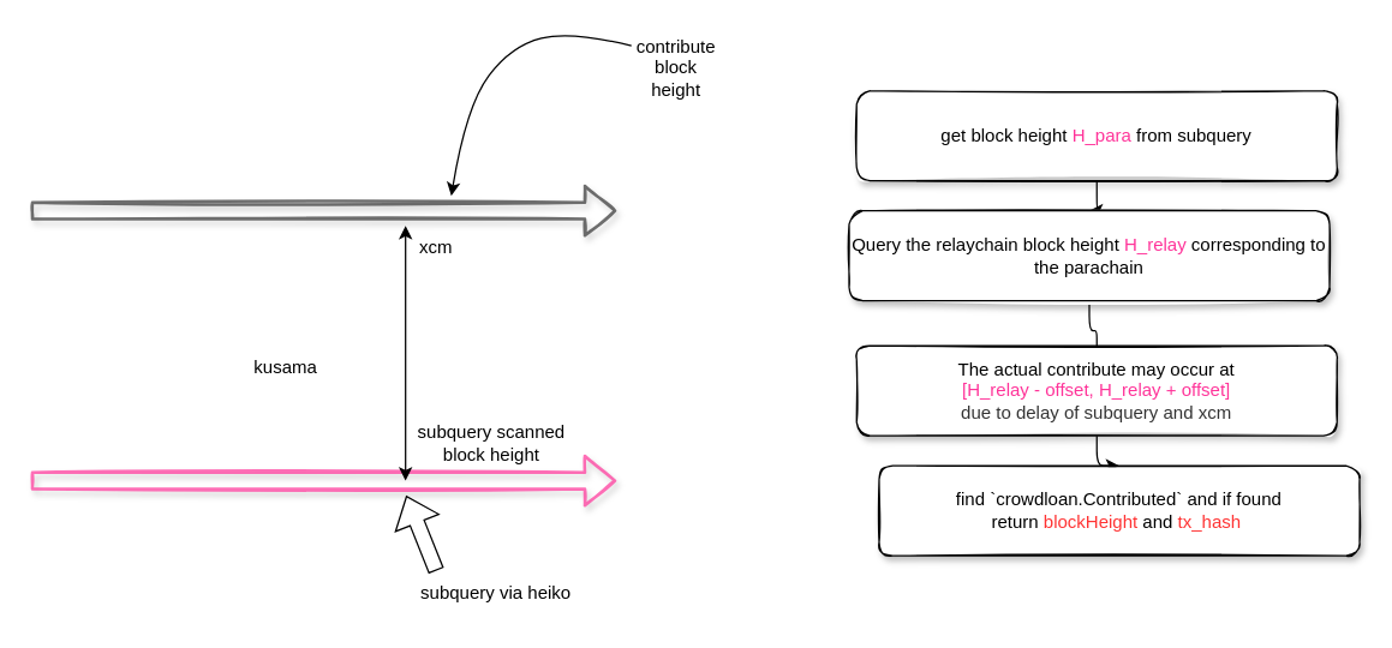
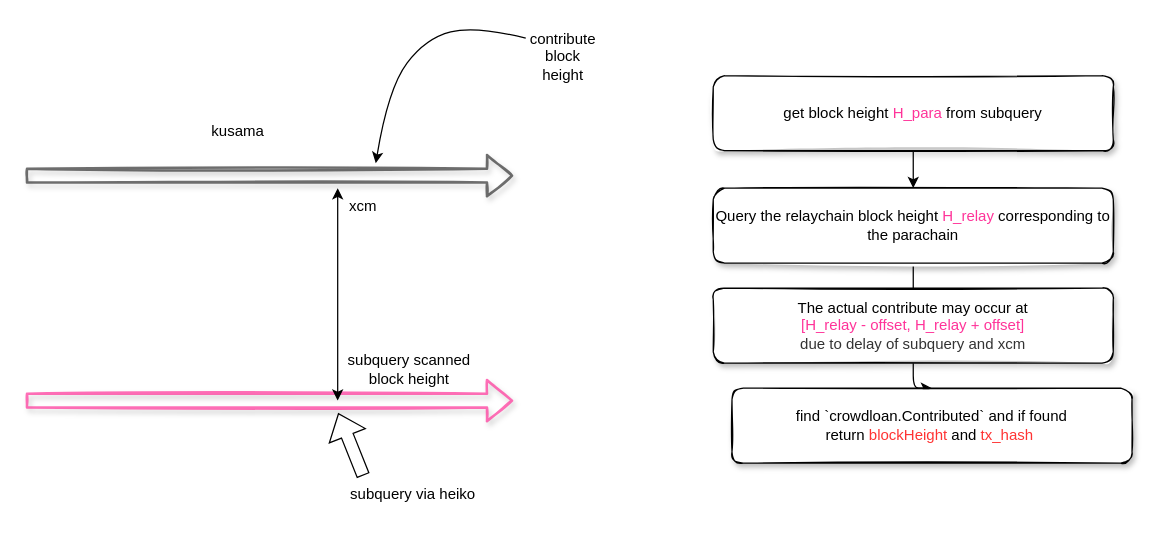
- <mxCell id="14" value="Query the relaychain block height &lt;font color=&quot;#ff3399&quot;&gt;H_relay&lt;/font&gt; corresponding to the parachain" style="whiteSpace=wrap;html=1;rounded=1;gradientColor=none;glass=0;shadow=1;sketch=1;" parent="1" vertex="1"><mxGeometry x="565" y="140" width="320" height="60" as="geometry" /></mxCell>
+ <mxCell id="14" value="Query the relaychain block height &lt;font color=&quot;#ff3399&quot;&gt;H_relay&lt;/font&gt; corresponding to the parachain" style="whiteSpace=wrap;html=1;rounded=1;gradientColor=none;glass=0;shadow=1;sketch=1;" parent="1" vertex="1"><mxGeometry x="570" y="150" width="320" height="60" as="geometry" /></mxCell>
- <mxCell id="3" value="kusama" style="text;html=1;strokeColor=none;fillColor=none;align=center;verticalAlign=middle;whiteSpace=wrap;rounded=0;" parent="1" vertex="1"><mxGeometry x="160" y="230" width="60" height="30" as="geometry" /></mxCell>
+ <mxCell id="3" value="kusama" style="text;html=1;strokeColor=none;fillColor=none;align=center;verticalAlign=middle;whiteSpace=wrap;rounded=0;" parent="1" vertex="1"><mxGeometry x="160" y="90" width="60" height="30" as="geometry" /></mxCell>
